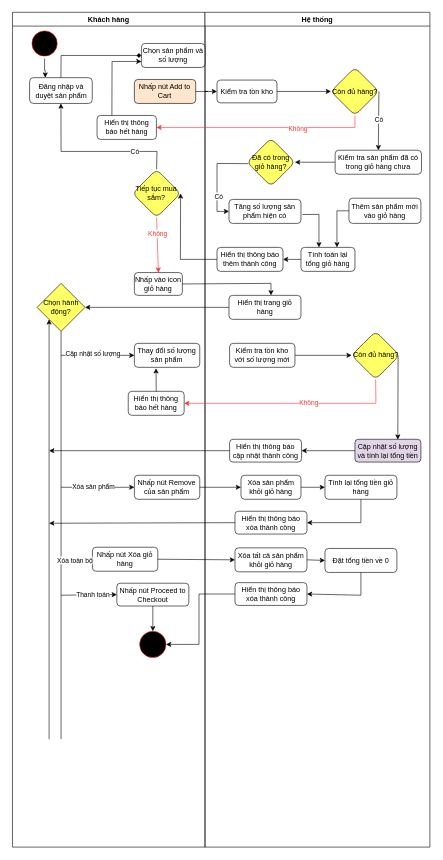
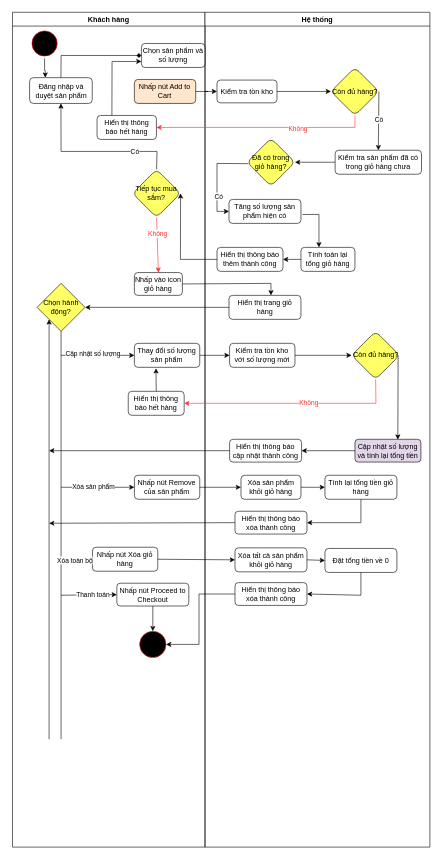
- <mxCell id="36" value="Thêm sản phẩm mới vào giỏ hàng" style="whiteSpace=wrap;html=1;rounded=1;" vertex="1" parent="26"><mxGeometry x="240" y="310" width="120" height="42" as="geometry" /></mxCell>
- <mxCell id="35" value="" style="edgeStyle=orthogonalEdgeStyle;rounded=0;orthogonalLoop=1;jettySize=auto;html=1;exitX=0;exitY=0.5;exitDx=0;exitDy=0;" edge="1" parent="26" source="36" target="37"><mxGeometry relative="1" as="geometry"><Array as="points"><mxPoint x="220" y="331" /></Array></mxGeometry></mxCell>
+ <mxCell id="71" value="" style="edgeStyle=orthogonalEdgeStyle;rounded=0;orthogonalLoop=1;jettySize=auto;html=1;" edge="1" parent="1" source="19" target="46"><mxGeometry relative="1" as="geometry" /></mxCell>
